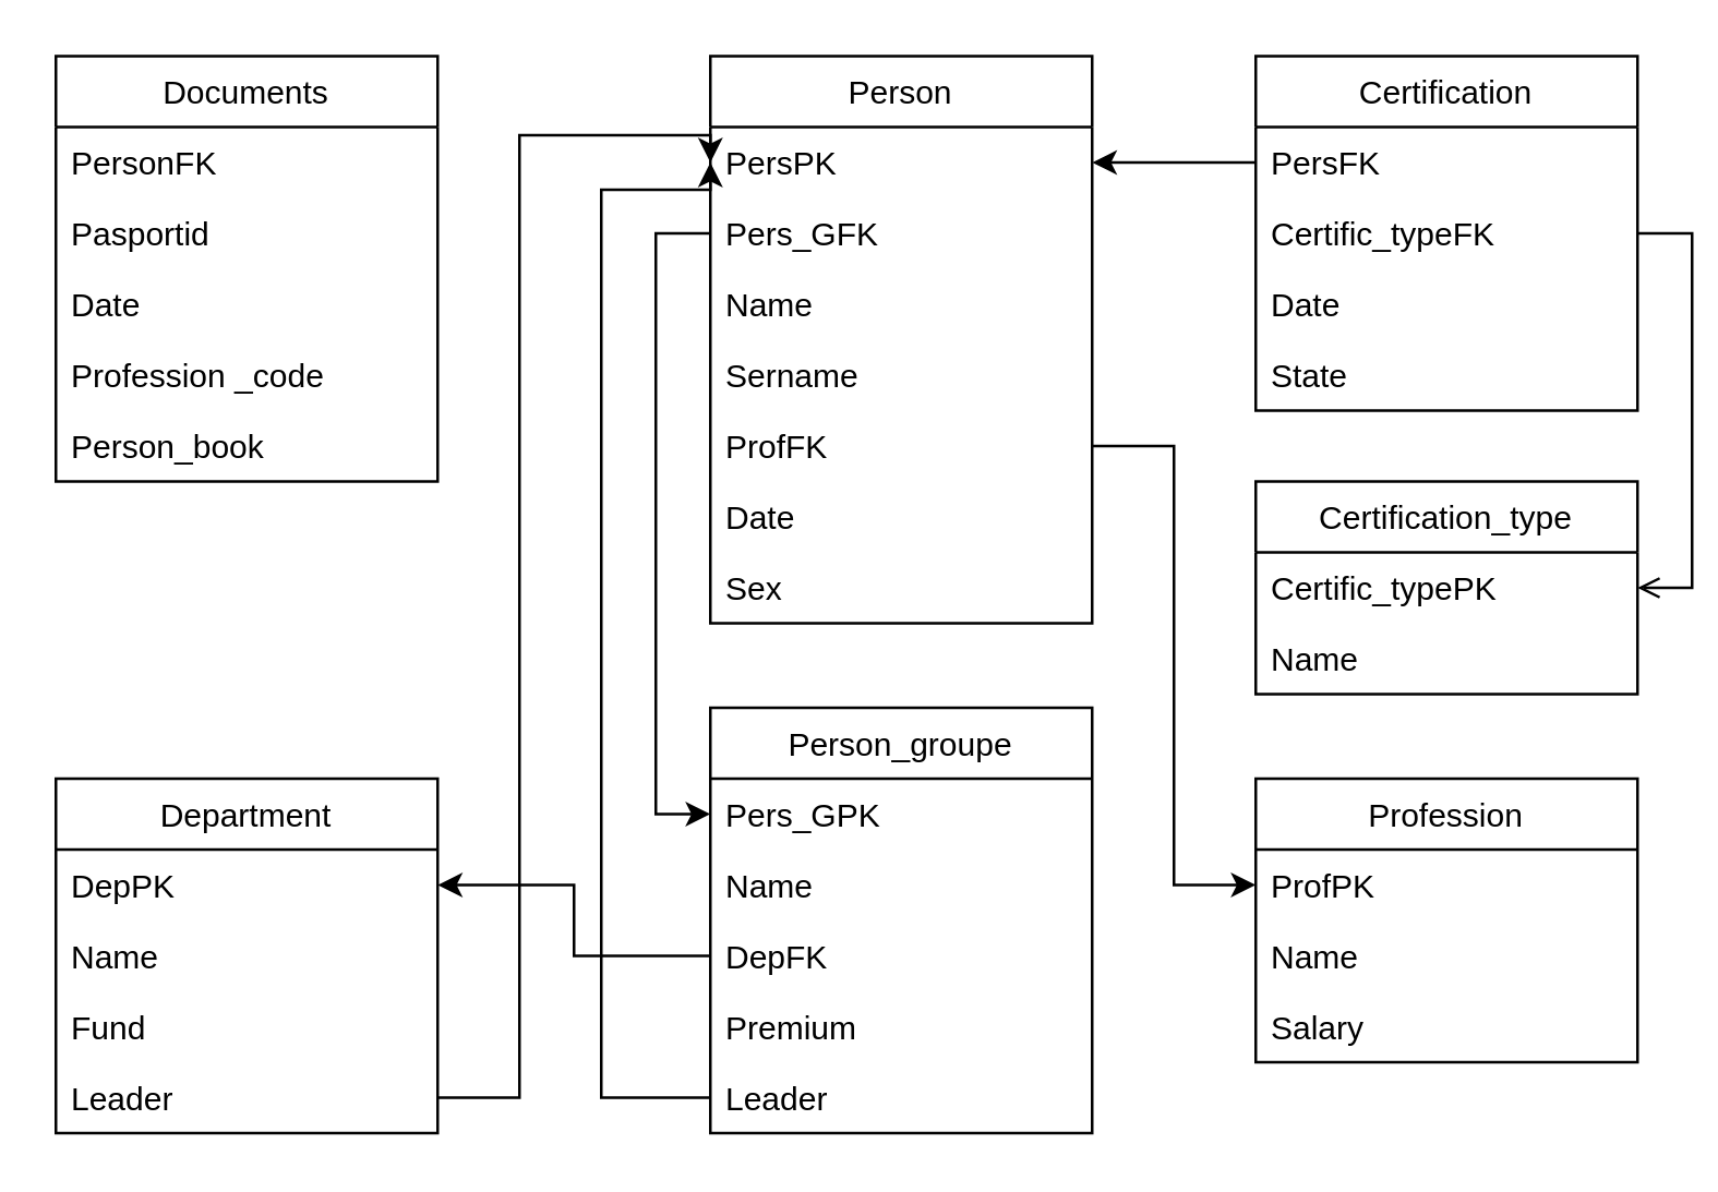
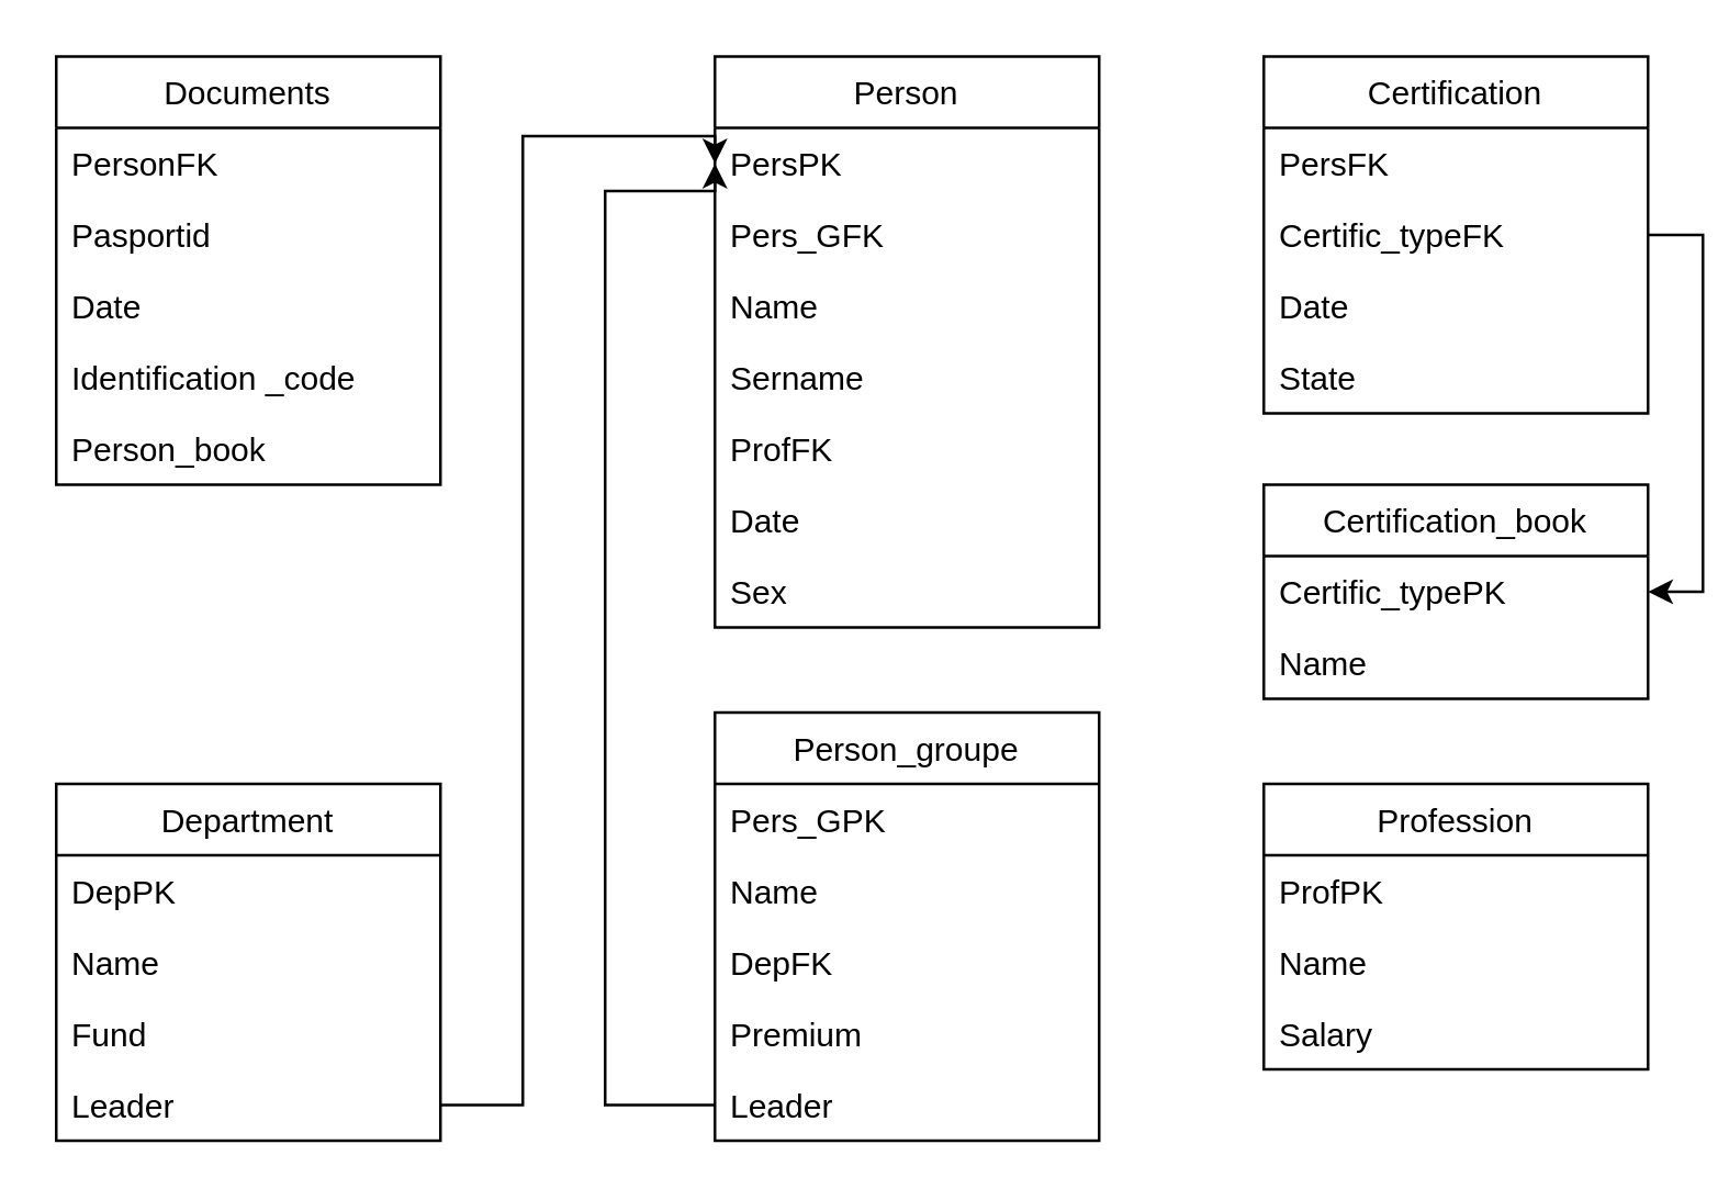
- <mxCell id="40" style="edgeStyle=orthogonalEdgeStyle;rounded=0;orthogonalLoop=1;jettySize=auto;html=1;exitX=0;exitY=0.5;exitDx=0;exitDy=0;entryX=1;entryY=0.5;entryDx=0;entryDy=0;" parent="1" source="26" target="3" edge="1"><mxGeometry relative="1" as="geometry" /></mxCell>
- <mxCell id="38" value="Profession _code" style="text;strokeColor=none;fillColor=none;align=left;verticalAlign=top;spacingLeft=4;spacingRight=4;overflow=hidden;rotatable=0;points=[[0,0.5],[1,0.5]];portConstraint=eastwest;" parent="34" vertex="1"><mxGeometry y="104" width="140" height="26" as="geometry" /></mxCell>
+ <mxCell id="38" value="Identification _code" style="text;strokeColor=none;fillColor=none;align=left;verticalAlign=top;spacingLeft=4;spacingRight=4;overflow=hidden;rotatable=0;points=[[0,0.5],[1,0.5]];portConstraint=eastwest;" parent="34" vertex="1"><mxGeometry y="104" width="140" height="26" as="geometry" /></mxCell>
- <mxCell id="42" style="edgeStyle=orthogonalEdgeStyle;rounded=0;orthogonalLoop=1;jettySize=auto;html=1;exitX=0;exitY=0.5;exitDx=0;exitDy=0;entryX=0;entryY=0.5;entryDx=0;entryDy=0;" parent="1" source="4" target="15" edge="1"><mxGeometry relative="1" as="geometry" /></mxCell>
- <mxCell id="30" value="Certification_type" style="swimlane;fontStyle=0;childLayout=stackLayout;horizontal=1;startSize=26;horizontalStack=0;resizeParent=1;resizeParentMax=0;resizeLast=0;collapsible=1;marginBottom=0;" parent="1" vertex="1"><mxGeometry x="460" y="176" width="140" height="78" as="geometry" /></mxCell>
+ <mxCell id="30" value="Certification_book" style="swimlane;fontStyle=0;childLayout=stackLayout;horizontal=1;startSize=26;horizontalStack=0;resizeParent=1;resizeParentMax=0;resizeLast=0;collapsible=1;marginBottom=0;" parent="1" vertex="1"><mxGeometry x="460" y="176" width="140" height="78" as="geometry" /></mxCell>
- <mxCell id="33" style="edgeStyle=orthogonalEdgeStyle;rounded=0;orthogonalLoop=1;jettySize=auto;html=1;exitX=1;exitY=0.5;exitDx=0;exitDy=0;endArrow=open;" parent="1" source="27" target="31" edge="1"><mxGeometry relative="1" as="geometry" /></mxCell>
+ <mxCell id="33" style="edgeStyle=orthogonalEdgeStyle;rounded=0;orthogonalLoop=1;jettySize=auto;html=1;exitX=1;exitY=0.5;exitDx=0;exitDy=0;" parent="1" source="27" target="31" edge="1"><mxGeometry relative="1" as="geometry" /></mxCell>
- <mxCell id="41" style="edgeStyle=orthogonalEdgeStyle;rounded=0;orthogonalLoop=1;jettySize=auto;html=1;exitX=1;exitY=0.5;exitDx=0;exitDy=0;entryX=0;entryY=0.5;entryDx=0;entryDy=0;" parent="1" source="7" target="11" edge="1"><mxGeometry relative="1" as="geometry" /></mxCell>
- <mxCell id="43" style="edgeStyle=orthogonalEdgeStyle;rounded=0;orthogonalLoop=1;jettySize=auto;html=1;exitX=0;exitY=0.5;exitDx=0;exitDy=0;" parent="1" source="17" target="21" edge="1"><mxGeometry relative="1" as="geometry" /></mxCell>
